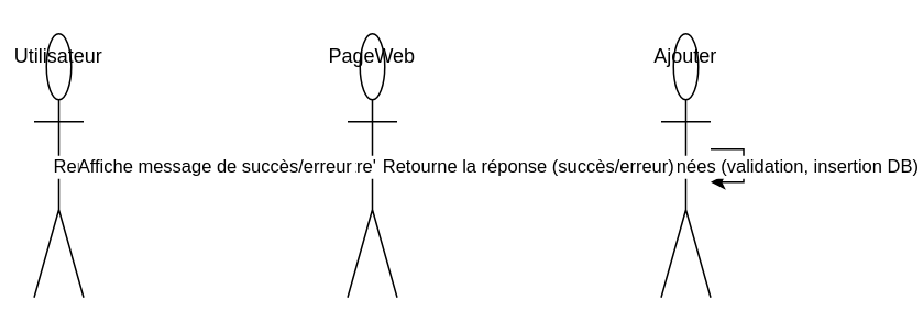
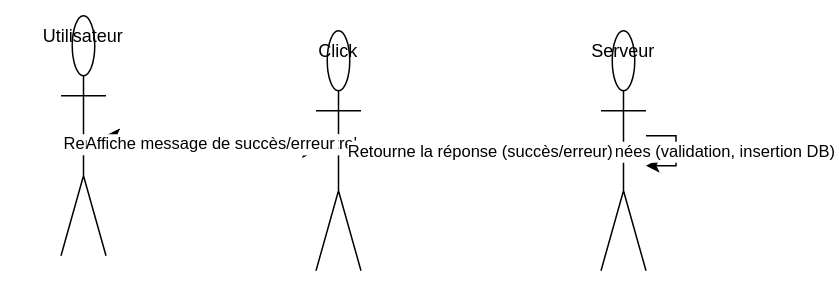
- <mxCell id="3" value="PageWeb" style="shape=umlActor;verticalAlign=top;" vertex="1" parent="1"><mxGeometry x="210" y="20" width="30" height="160" as="geometry" /></mxCell>
+ <mxCell id="3" value="Click" style="shape=umlActor;verticalAlign=top;" vertex="1" parent="1"><mxGeometry x="210" y="20" width="30" height="160" as="geometry" /></mxCell>
- <mxCell id="4" value="Ajouter" style="shape=umlActor;verticalAlign=top;" vertex="1" parent="1"><mxGeometry x="400" y="20" width="30" height="160" as="geometry" /></mxCell>
+ <mxCell id="4" value="Serveur" style="shape=umlActor;verticalAlign=top;" vertex="1" parent="1"><mxGeometry x="400" y="20" width="30" height="160" as="geometry" /></mxCell>
- <mxCell id="2" value="Utilisateur" style="shape=umlActor;verticalAlign=top;" vertex="1" parent="1"><mxGeometry x="20" y="20" width="30" height="160" as="geometry" /></mxCell>
+ <mxCell id="2" value="Utilisateur" style="shape=umlActor;verticalAlign=top;" vertex="1" parent="1"><mxGeometry x="40" y="10" width="30" height="160" as="geometry" /></mxCell>
